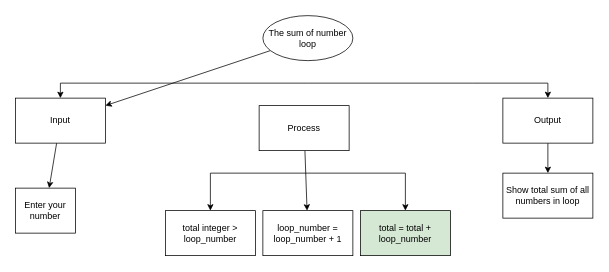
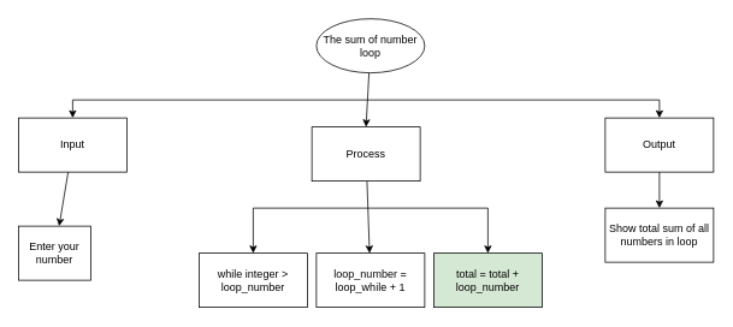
- <mxCell id="2" style="edgeStyle=none;html=1;rounded=0;" parent="1" source="5" target="7" edge="1"><mxGeometry relative="1" as="geometry" /></mxCell>
+ <mxCell id="2" style="edgeStyle=none;html=1;entryX=0.5;entryY=0;entryDx=0;entryDy=0;rounded=0;" parent="1" source="5" target="11" edge="1"><mxGeometry relative="1" as="geometry" /></mxCell>
- <mxCell id="15" value="total integer &amp;gt; loop_number" style="rounded=0;whiteSpace=wrap;html=1;" parent="1" vertex="1"><mxGeometry x="220" y="280" width="120" height="60" as="geometry" /></mxCell>
+ <mxCell id="15" value="while integer &amp;gt; loop_number" style="rounded=0;whiteSpace=wrap;html=1;" parent="1" vertex="1"><mxGeometry x="220" y="280" width="120" height="60" as="geometry" /></mxCell>
- <mxCell id="18" value="loop_number = loop_number + 1" style="rounded=0;whiteSpace=wrap;html=1;" vertex="1" parent="1"><mxGeometry x="350" y="280" width="120" height="60" as="geometry" /></mxCell>
+ <mxCell id="18" value="loop_number = loop_while + 1" style="rounded=0;whiteSpace=wrap;html=1;" vertex="1" parent="1"><mxGeometry x="350" y="280" width="120" height="60" as="geometry" /></mxCell>
